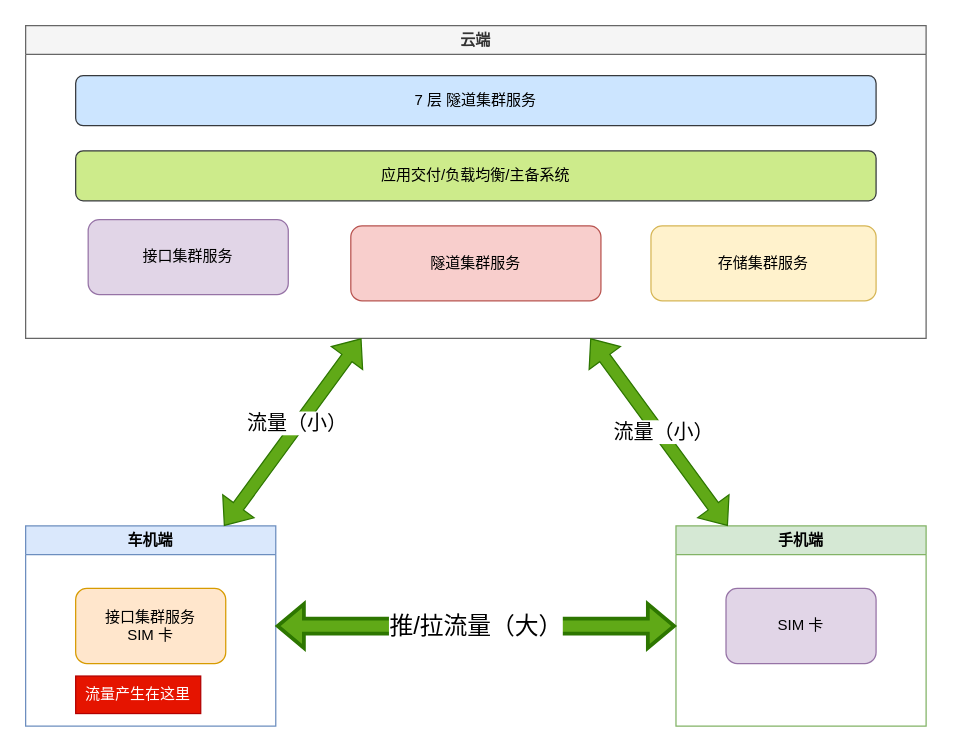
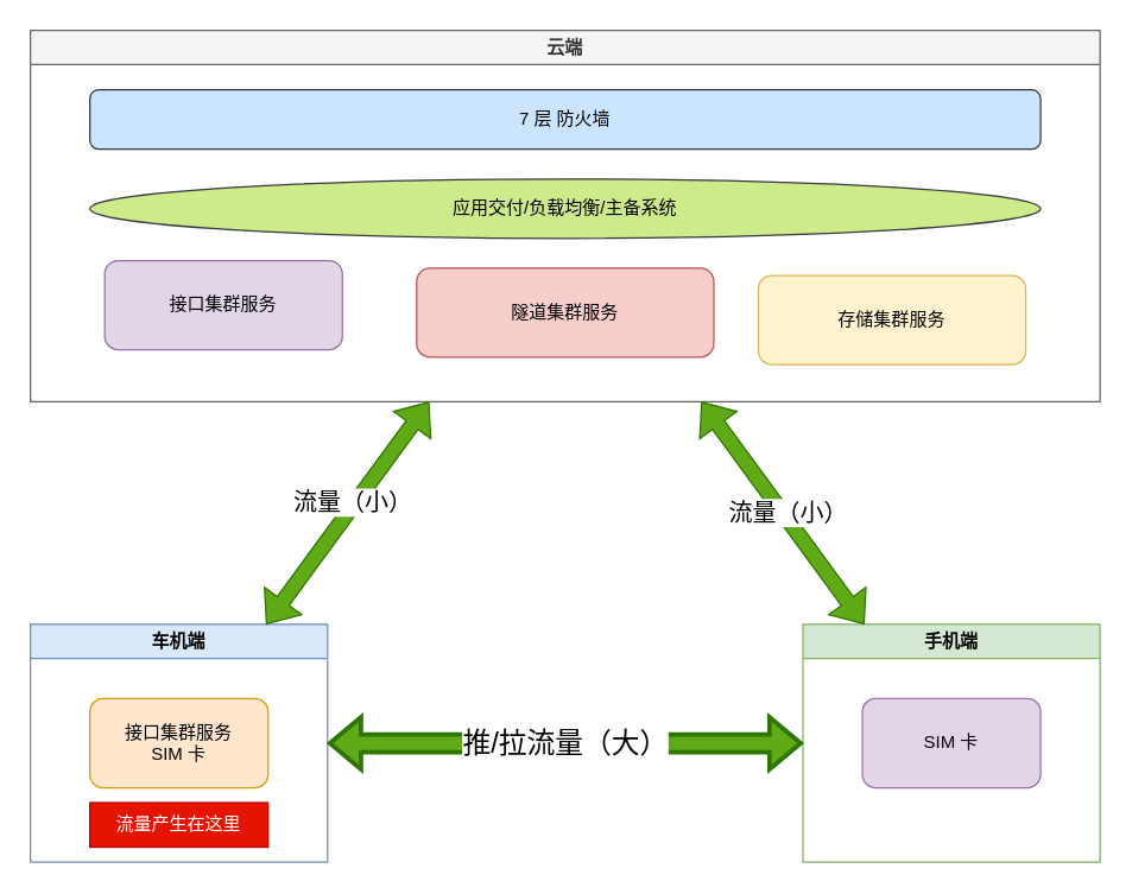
- <mxCell id="9" value="7 层 隧道集群服务" style="rounded=1;whiteSpace=wrap;html=1;fillColor=#cce5ff;strokeColor=#36393d;" vertex="1" parent="5"><mxGeometry x="40" y="40" width="640" height="40" as="geometry" /></mxCell>
+ <mxCell id="9" value="7 层 防火墙" style="rounded=1;whiteSpace=wrap;html=1;fillColor=#cce5ff;strokeColor=#36393d;" vertex="1" parent="5"><mxGeometry x="40" y="40" width="640" height="40" as="geometry" /></mxCell>
- <mxCell id="10" value="应用交付/负载均衡/主备系统" style="rounded=1;whiteSpace=wrap;html=1;fillColor=#cdeb8b;strokeColor=#36393d;" vertex="1" parent="5"><mxGeometry x="40" y="100" width="640" height="40" as="geometry" /></mxCell>
+ <mxCell id="10" value="应用交付/负载均衡/主备系统" style="ellipse;whiteSpace=wrap;html=1;fillColor=#cdeb8b;strokeColor=#36393d;" vertex="1" parent="5"><mxGeometry x="40" y="100" width="640" height="40" as="geometry" /></mxCell>
- <mxCell id="8" value="存储集群服务" style="rounded=1;whiteSpace=wrap;html=1;fillColor=#fff2cc;strokeColor=#d6b656;" vertex="1" parent="5"><mxGeometry x="500" y="160" width="180" height="60" as="geometry" /></mxCell>
+ <mxCell id="8" value="存储集群服务" style="rounded=1;whiteSpace=wrap;html=1;fillColor=#fff2cc;strokeColor=#d6b656;" vertex="1" parent="5"><mxGeometry x="490" y="165" width="180" height="60" as="geometry" /></mxCell>
- <mxCell id="4" value="流量产生在这里" style="text;html=1;align=center;verticalAlign=middle;whiteSpace=wrap;rounded=0;fillColor=#e51400;fontColor=#ffffff;strokeColor=#B20000;" vertex="1" parent="2"><mxGeometry x="40" y="120" width="100" height="30" as="geometry" /></mxCell>
+ <mxCell id="4" value="流量产生在这里" style="text;html=1;align=center;verticalAlign=middle;whiteSpace=wrap;rounded=0;fillColor=#e51400;fontColor=#ffffff;strokeColor=#B20000;" vertex="1" parent="2"><mxGeometry x="40" y="120" width="120" height="30" as="geometry" /></mxCell>
